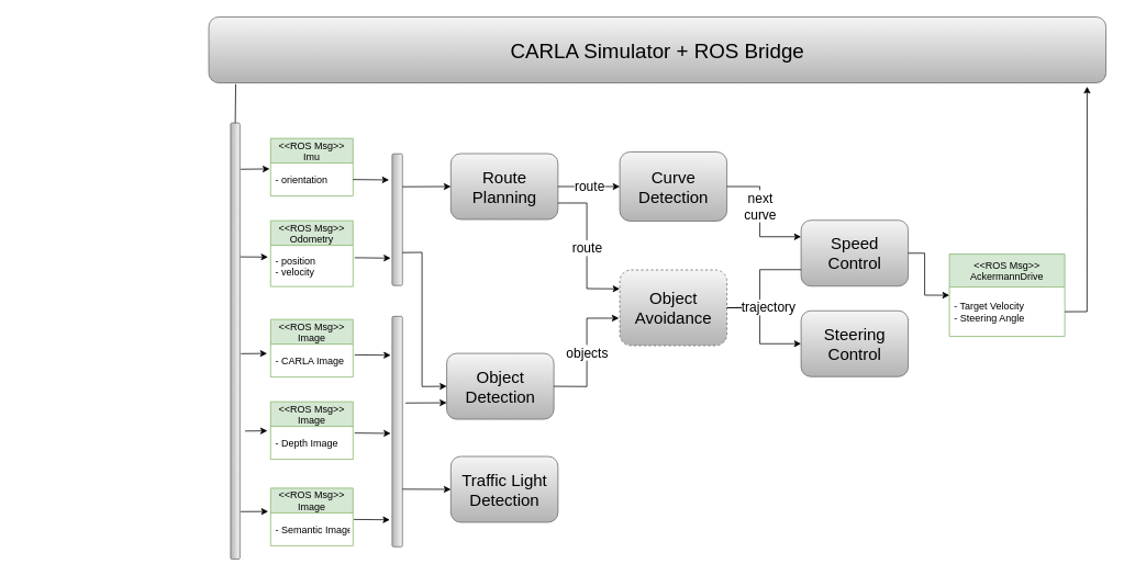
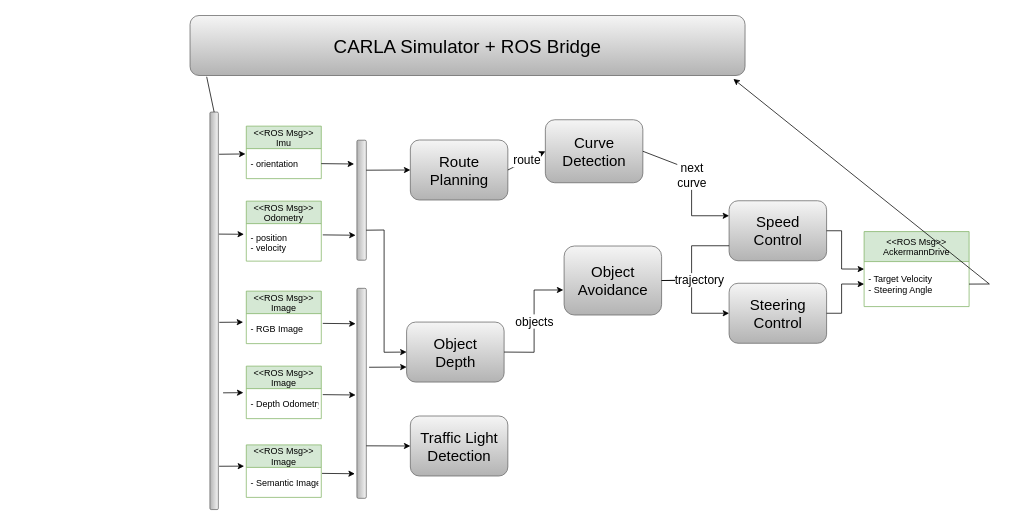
- <mxCell id="12" value="&lt;font style=&quot;font-size: 25px&quot;&gt;CARLA Simulator + ROS Bridge&lt;/font&gt;" style="rounded=1;whiteSpace=wrap;html=1;fillColor=#f5f5f5;gradientColor=#b3b3b3;strokeColor=#666666;fontSize=16;" parent="1" vertex="1"><mxGeometry x="252.88" y="20" width="1088.75" height="80" as="geometry" /></mxCell>
+ <mxCell id="12" value="&lt;font style=&quot;font-size: 25px&quot;&gt;CARLA Simulator + ROS Bridge&lt;/font&gt;" style="rounded=1;whiteSpace=wrap;html=1;fillColor=#f5f5f5;gradientColor=#b3b3b3;strokeColor=#666666;fontSize=16;" parent="1" vertex="1"><mxGeometry x="252.88" y="20" width="740" height="80" as="geometry" /></mxCell>
- <mxCell id="41" value="&lt;div style=&quot;font-size: 20px&quot;&gt;&lt;font style=&quot;font-size: 20px&quot;&gt;Curve&lt;/font&gt;&lt;/div&gt;&lt;div style=&quot;font-size: 20px&quot;&gt;&lt;font style=&quot;font-size: 20px&quot;&gt;Detection&lt;/font&gt;&lt;/div&gt;" style="rounded=1;whiteSpace=wrap;html=1;fillColor=#f5f5f5;gradientColor=#b3b3b3;strokeColor=#666666;fontSize=16;" parent="1" vertex="1"><mxGeometry x="751.63" y="184" width="130" height="84" as="geometry" /></mxCell>
+ <mxCell id="41" value="&lt;div style=&quot;font-size: 20px&quot;&gt;&lt;font style=&quot;font-size: 20px&quot;&gt;Curve&lt;/font&gt;&lt;/div&gt;&lt;div style=&quot;font-size: 20px&quot;&gt;&lt;font style=&quot;font-size: 20px&quot;&gt;Detection&lt;/font&gt;&lt;/div&gt;" style="rounded=1;whiteSpace=wrap;html=1;fillColor=#f5f5f5;gradientColor=#b3b3b3;strokeColor=#666666;fontSize=16;" parent="1" vertex="1"><mxGeometry x="726.63" y="159" width="130" height="84" as="geometry" /></mxCell>
- <mxCell id="43" value="route" style="endArrow=classic;html=1;rounded=0;fontSize=16;exitX=1;exitY=0.75;exitDx=0;exitDy=0;entryX=0;entryY=0.25;entryDx=0;entryDy=0;" parent="1" source="17" target="26" edge="1"><mxGeometry width="50" height="50" relative="1" as="geometry"><mxPoint x="1021.63" y="420" as="sourcePoint" /><mxPoint x="1071.63" y="370" as="targetPoint" /><Array as="points"><mxPoint x="711.63" y="246" /><mxPoint x="711.63" y="350" /></Array></mxGeometry></mxCell>
- <mxCell id="26" value="&lt;div style=&quot;font-size: 20px&quot;&gt;&lt;font style=&quot;font-size: 20px&quot;&gt;Object&lt;/font&gt;&lt;/div&gt;&lt;div style=&quot;font-size: 20px&quot;&gt;&lt;font style=&quot;font-size: 20px&quot;&gt;Avoidance&lt;br&gt;&lt;/font&gt;&lt;/div&gt;" style="rounded=1;whiteSpace=wrap;html=1;fillColor=#f5f5f5;gradientColor=#b3b3b3;strokeColor=#666666;fontSize=16;dashed=1;" parent="1" vertex="1"><mxGeometry x="751.63" y="327.37" width="130" height="92" as="geometry" /></mxCell>
+ <mxCell id="26" value="&lt;div style=&quot;font-size: 20px&quot;&gt;&lt;font style=&quot;font-size: 20px&quot;&gt;Object&lt;/font&gt;&lt;/div&gt;&lt;div style=&quot;font-size: 20px&quot;&gt;&lt;font style=&quot;font-size: 20px&quot;&gt;Avoidance&lt;br&gt;&lt;/font&gt;&lt;/div&gt;" style="rounded=1;whiteSpace=wrap;html=1;fillColor=#f5f5f5;gradientColor=#b3b3b3;strokeColor=#666666;fontSize=16;" parent="1" vertex="1"><mxGeometry x="751.63" y="327.37" width="130" height="92" as="geometry" /></mxCell>
+ <mxCell id="27" value="" style="endArrow=classic;html=1;rounded=0;fontSize=16;exitX=1;exitY=0.5;exitDx=0;exitDy=0;entryX=0;entryY=0.5;entryDx=0;entryDy=0;" parent="1" source="19" target="14" edge="1"><mxGeometry width="50" height="50" relative="1" as="geometry"><mxPoint x="1101.63" y="322" as="sourcePoint" /><mxPoint x="1151.63" y="272" as="targetPoint" /><Array as="points"><mxPoint x="1121.63" y="417" /><mxPoint x="1121.63" y="378" /></Array></mxGeometry></mxCell>
- <mxCell id="7" value="- CARLA Image" style="text;strokeColor=none;fillColor=none;align=left;verticalAlign=middle;spacingLeft=4;spacingRight=4;overflow=hidden;points=[[0,0.5],[1,0.5]];portConstraint=eastwest;rotatable=0;" parent="6" vertex="1"><mxGeometry y="30" width="100" height="40" as="geometry" /></mxCell>
+ <mxCell id="7" value="- RGB Image" style="text;strokeColor=none;fillColor=none;align=left;verticalAlign=middle;spacingLeft=4;spacingRight=4;overflow=hidden;points=[[0,0.5],[1,0.5]];portConstraint=eastwest;rotatable=0;" parent="6" vertex="1"><mxGeometry y="30" width="100" height="40" as="geometry" /></mxCell>
- <mxCell id="16" value="&lt;div style=&quot;font-size: 20px&quot;&gt;&lt;font style=&quot;font-size: 20px&quot;&gt;Object&lt;/font&gt;&lt;/div&gt;&lt;div style=&quot;font-size: 20px&quot;&gt;&lt;font style=&quot;font-size: 20px&quot;&gt;Detection&lt;br&gt;&lt;/font&gt;&lt;/div&gt;" style="rounded=1;whiteSpace=wrap;html=1;fillColor=#f5f5f5;gradientColor=#b3b3b3;strokeColor=#666666;fontSize=16;" parent="1" vertex="1"><mxGeometry x="541.63" y="428.75" width="130" height="80" as="geometry" /></mxCell>
+ <mxCell id="16" value="&lt;div style=&quot;font-size: 20px&quot;&gt;&lt;font style=&quot;font-size: 20px&quot;&gt;Object&lt;/font&gt;&lt;/div&gt;&lt;div style=&quot;font-size: 20px&quot;&gt;&lt;font style=&quot;font-size: 20px&quot;&gt;Depth&lt;br&gt;&lt;/font&gt;&lt;/div&gt;" style="rounded=1;whiteSpace=wrap;html=1;fillColor=#f5f5f5;gradientColor=#b3b3b3;strokeColor=#666666;fontSize=16;" parent="1" vertex="1"><mxGeometry x="541.63" y="428.75" width="130" height="80" as="geometry" /></mxCell>
- <mxCell id="9" value="- Depth Image" style="text;strokeColor=none;fillColor=none;align=left;verticalAlign=middle;spacingLeft=4;spacingRight=4;overflow=hidden;points=[[0,0.5],[1,0.5]];portConstraint=eastwest;rotatable=0;" parent="8" vertex="1"><mxGeometry y="30" width="100" height="40" as="geometry" /></mxCell>
+ <mxCell id="9" value="- Depth Odometry" style="text;strokeColor=none;fillColor=none;align=left;verticalAlign=middle;spacingLeft=4;spacingRight=4;overflow=hidden;points=[[0,0.5],[1,0.5]];portConstraint=eastwest;rotatable=0;" parent="8" vertex="1"><mxGeometry y="30" width="100" height="40" as="geometry" /></mxCell>
